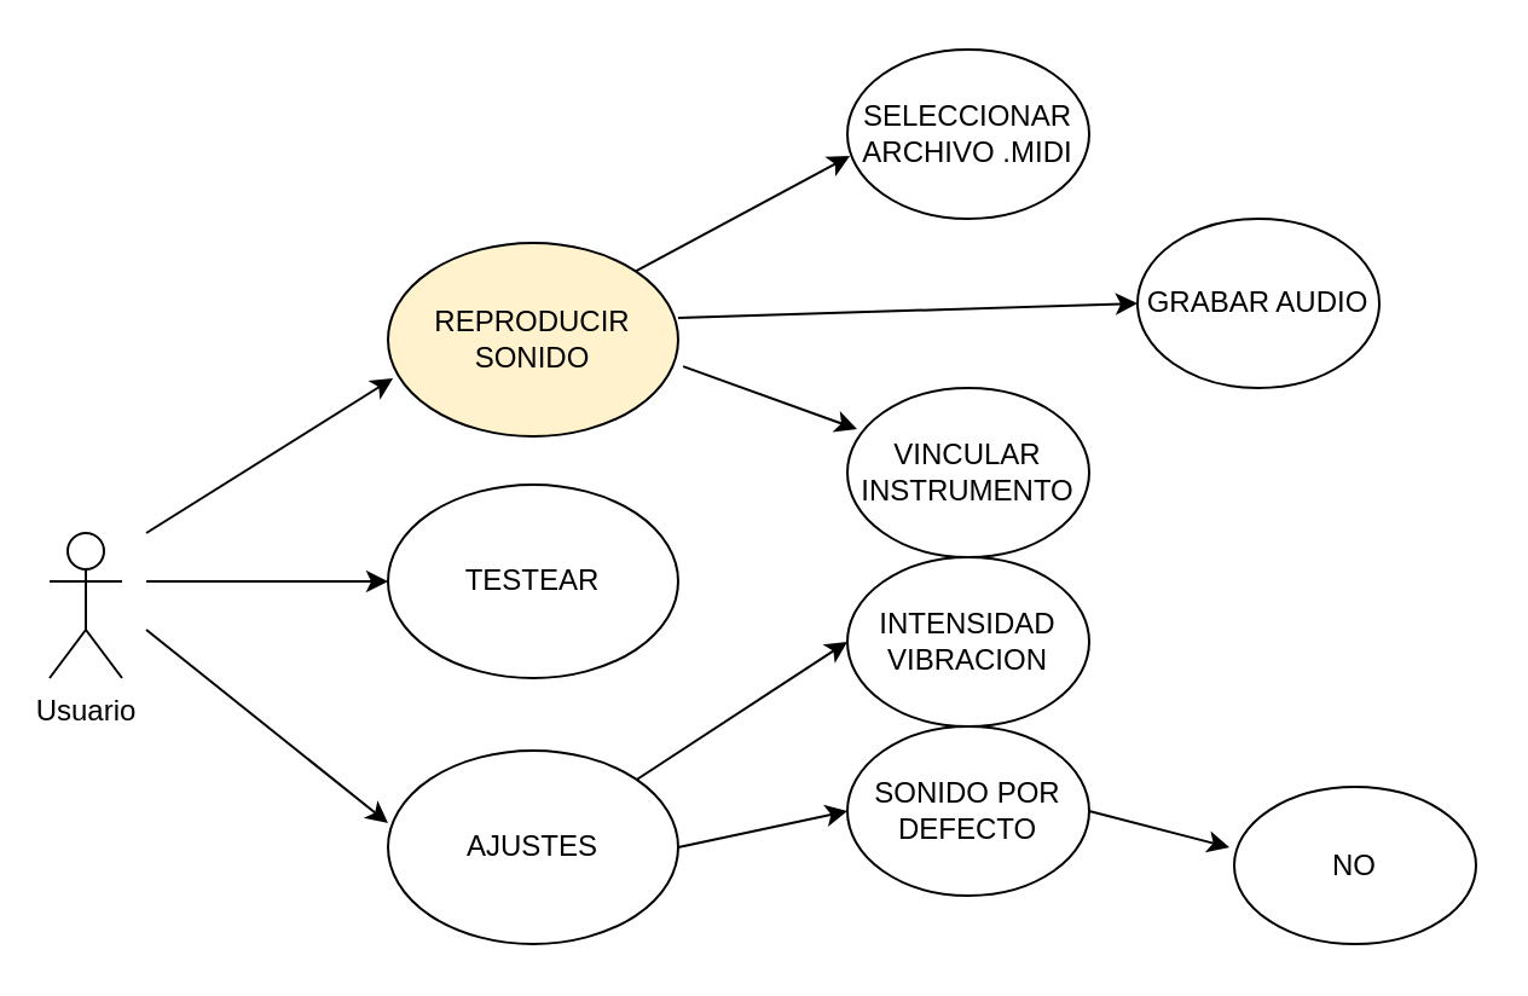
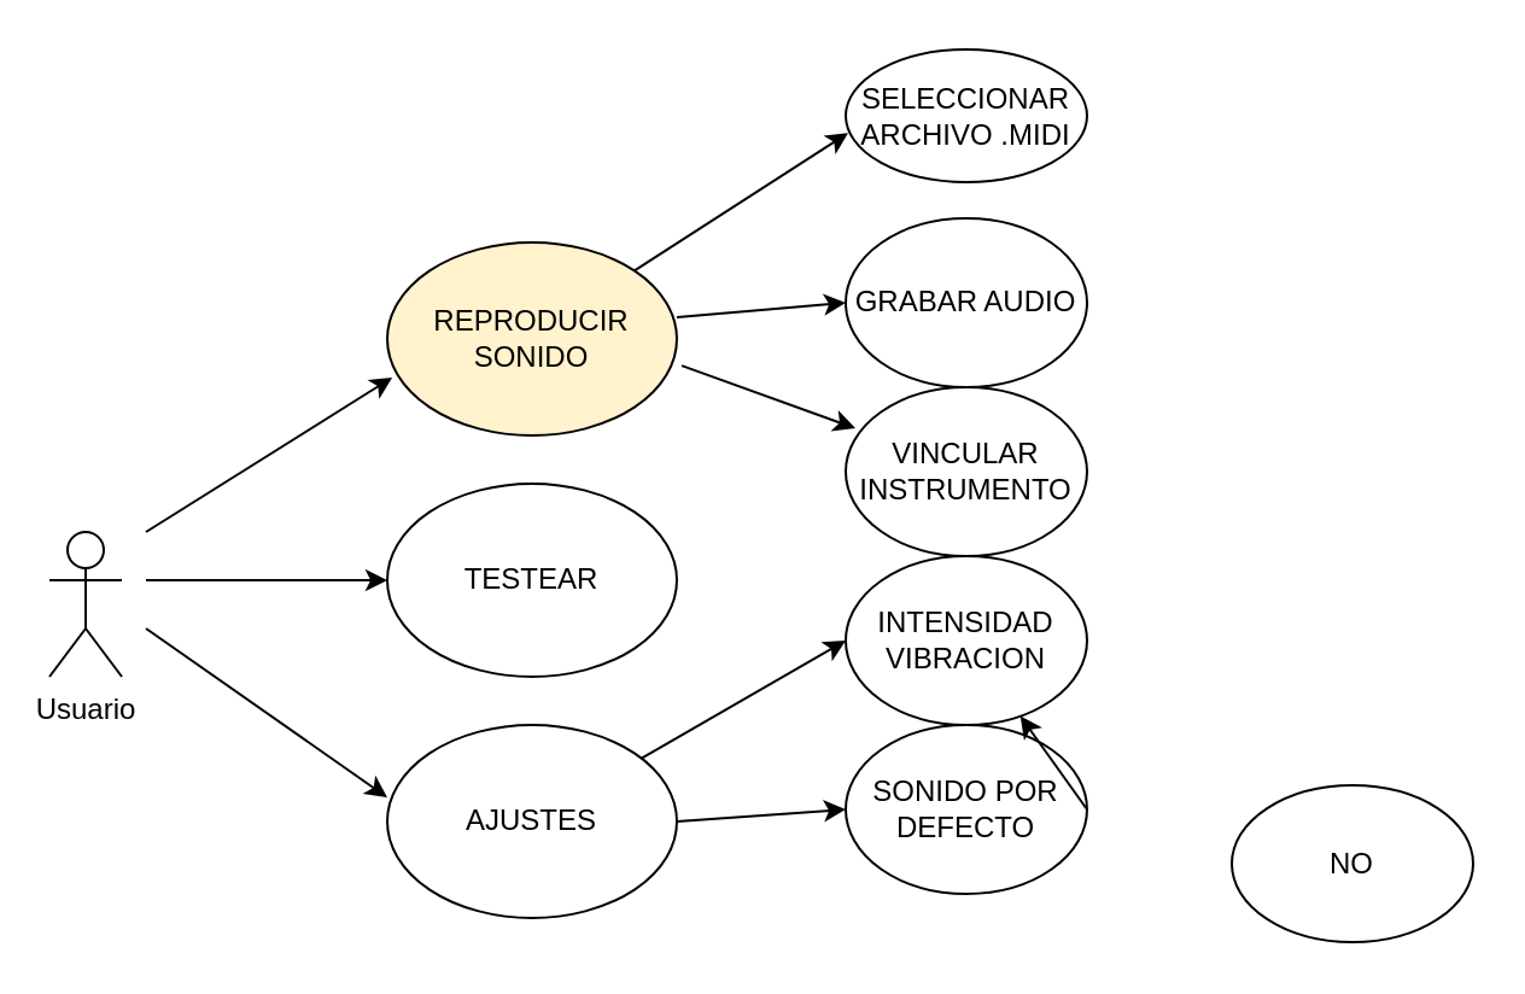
- <mxCell id="6" value="SELECCIONAR ARCHIVO .MIDI" style="ellipse;whiteSpace=wrap;html=1;" vertex="1" parent="1"><mxGeometry x="350" y="20" width="100" height="70" as="geometry" /></mxCell>
+ <mxCell id="6" value="SELECCIONAR ARCHIVO .MIDI" style="ellipse;whiteSpace=wrap;html=1;" vertex="1" parent="1"><mxGeometry x="350" y="20" width="100" height="55" as="geometry" /></mxCell>
- <mxCell id="7" value="GRABAR AUDIO" style="ellipse;whiteSpace=wrap;html=1;" vertex="1" parent="1"><mxGeometry x="470" y="90" width="100" height="70" as="geometry" /></mxCell>
+ <mxCell id="7" value="GRABAR AUDIO" style="ellipse;whiteSpace=wrap;html=1;" vertex="1" parent="1"><mxGeometry x="350" y="90" width="100" height="70" as="geometry" /></mxCell>
- <mxCell id="20" value="" style="endArrow=classic;html=1;exitX=1;exitY=0.5;exitDx=0;exitDy=0;entryX=-0.02;entryY=0.385;entryDx=0;entryDy=0;entryPerimeter=0;" edge="1" parent="1" source="10" target="11"><mxGeometry width="50" height="50" relative="1" as="geometry"><mxPoint x="460" y="370" as="sourcePoint" /><mxPoint x="510" y="320" as="targetPoint" /></mxGeometry></mxCell>
+ <mxCell id="20" value="" style="endArrow=classic;html=1;exitX=1;exitY=0.5;exitDx=0;exitDy=0;" edge="1" parent="1" source="10" target="9"><mxGeometry width="50" height="50" relative="1" as="geometry"><mxPoint x="460" y="370" as="sourcePoint" /><mxPoint x="510" y="320" as="targetPoint" /></mxGeometry></mxCell>
- <mxCell id="5" value="AJUSTES" style="ellipse;whiteSpace=wrap;html=1;" vertex="1" parent="1"><mxGeometry x="160" y="310" width="120" height="80" as="geometry" /></mxCell>
+ <mxCell id="5" value="AJUSTES" style="ellipse;whiteSpace=wrap;html=1;" vertex="1" parent="1"><mxGeometry x="160" y="300" width="120" height="80" as="geometry" /></mxCell>
